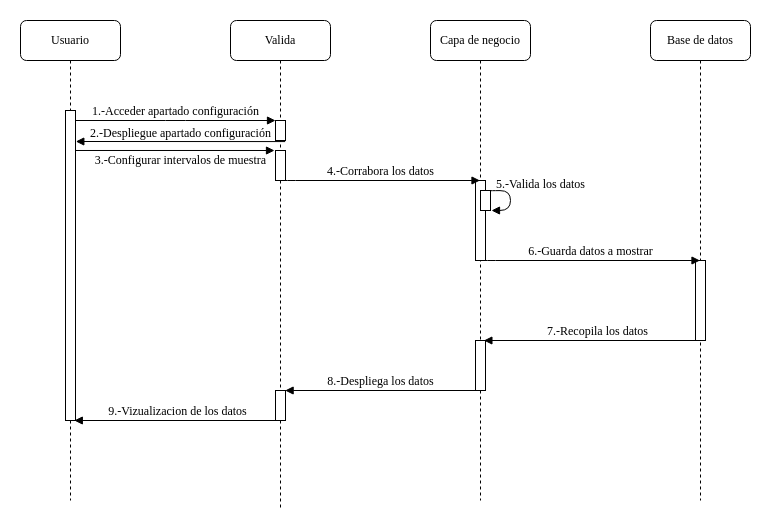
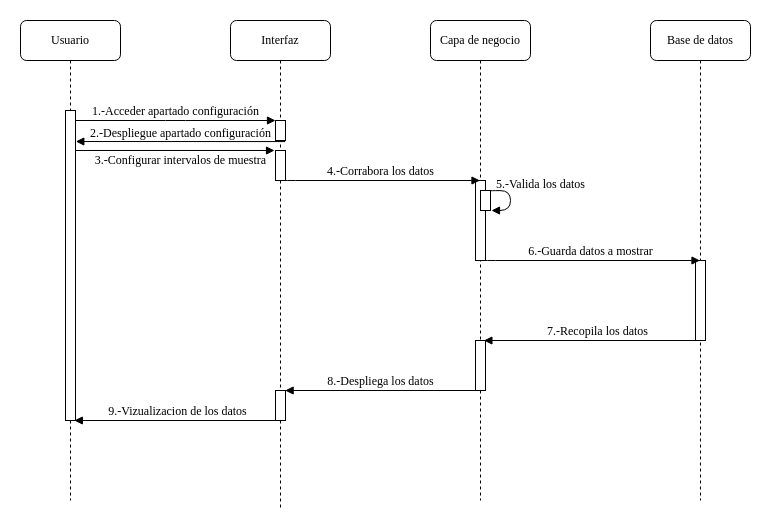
- <mxCell id="2" value="Valida" style="shape=umlLifeline;perimeter=lifelinePerimeter;whiteSpace=wrap;html=1;container=1;collapsible=0;recursiveResize=0;outlineConnect=0;rounded=1;shadow=0;comic=0;labelBackgroundColor=none;strokeWidth=1;fontFamily=Verdana;fontSize=12;align=center;" vertex="1" parent="1"><mxGeometry x="230" y="20" width="100" height="490" as="geometry" /></mxCell>
+ <mxCell id="2" value="Interfaz" style="shape=umlLifeline;perimeter=lifelinePerimeter;whiteSpace=wrap;html=1;container=1;collapsible=0;recursiveResize=0;outlineConnect=0;rounded=1;shadow=0;comic=0;labelBackgroundColor=none;strokeWidth=1;fontFamily=Verdana;fontSize=12;align=center;" vertex="1" parent="1"><mxGeometry x="230" y="20" width="100" height="490" as="geometry" /></mxCell>
